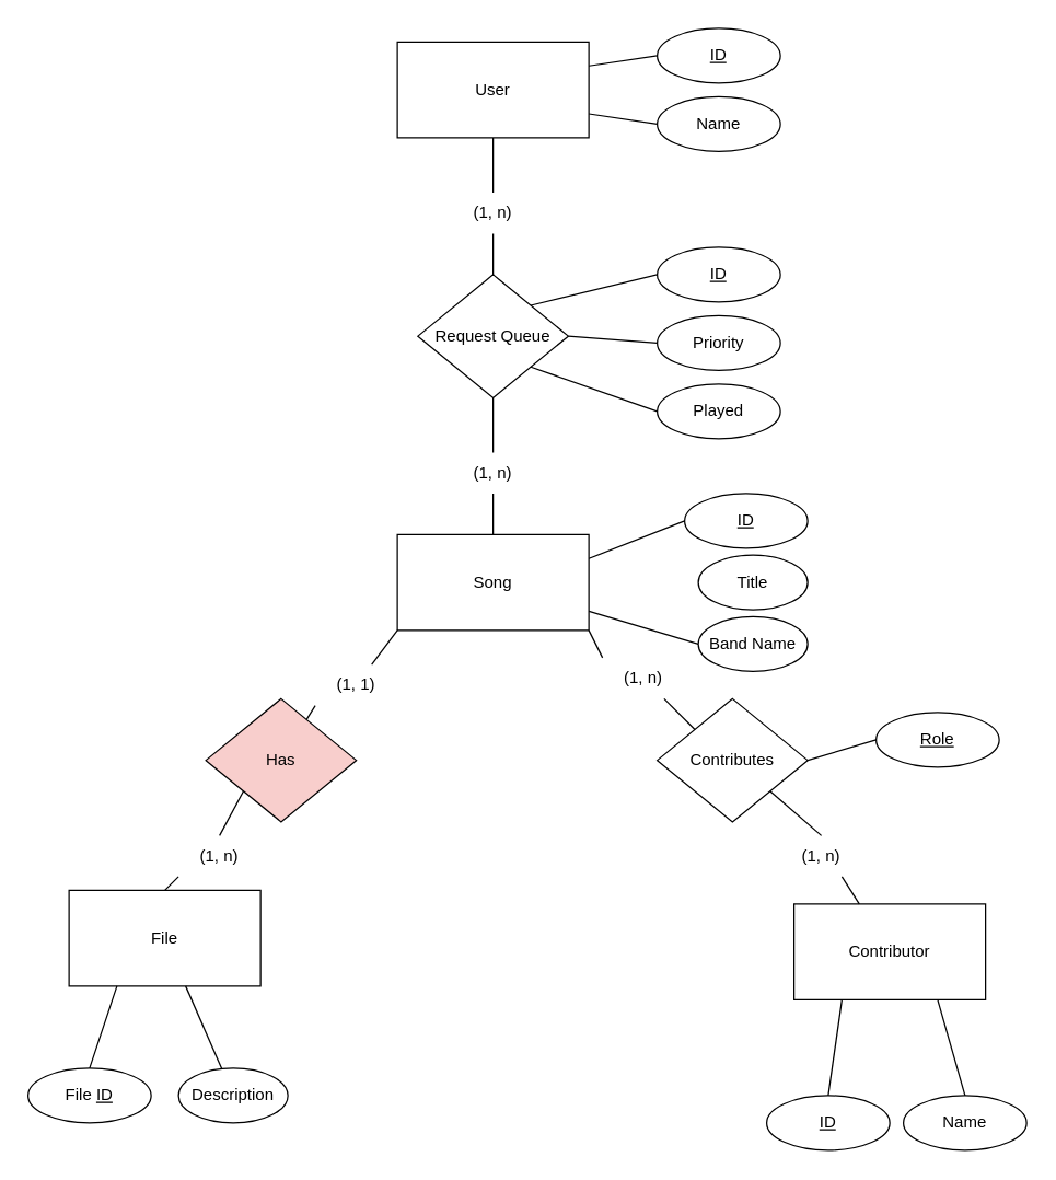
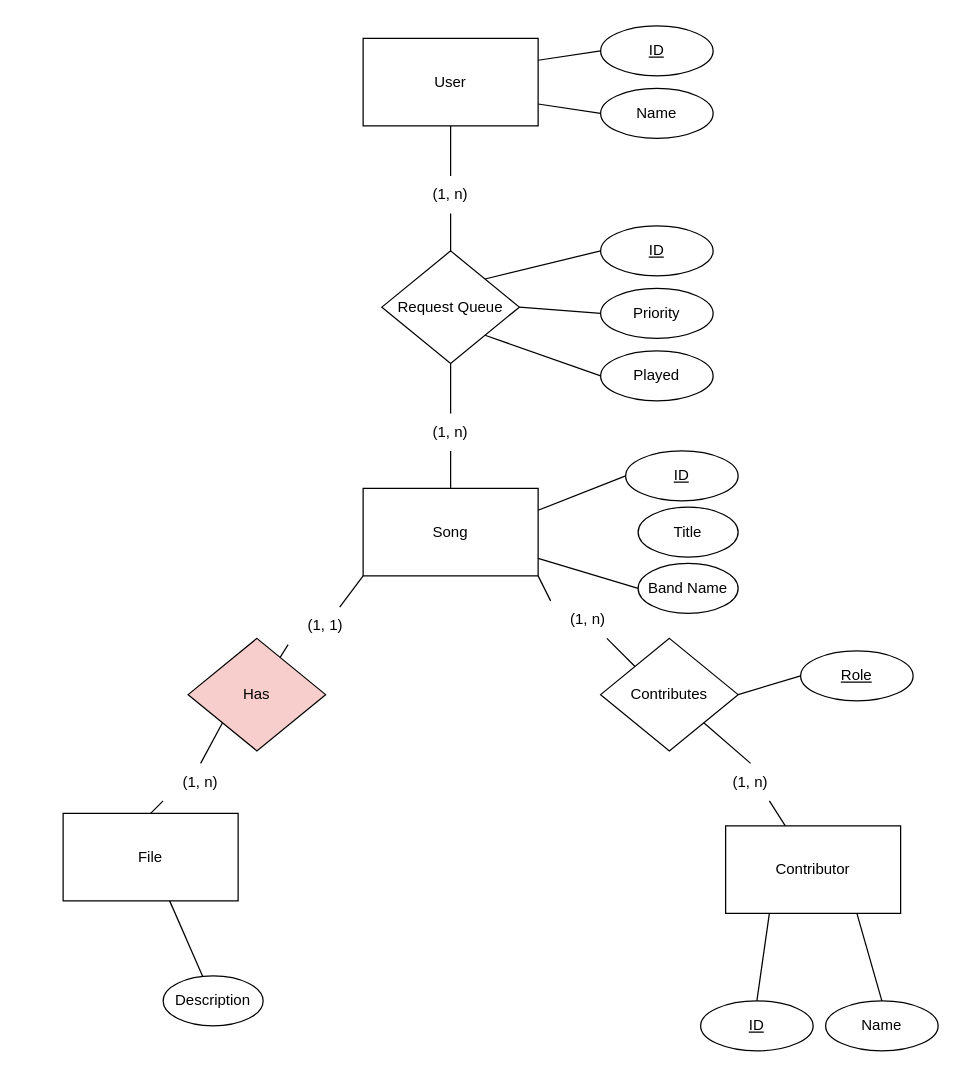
- <mxCell id="29" value="" style="endArrow=none;html=1;rounded=0;entryX=0.25;entryY=1;entryDx=0;entryDy=0;exitX=0.5;exitY=0;exitDx=0;exitDy=0;" parent="1" source="27" target="19" edge="1"><mxGeometry width="50" height="50" relative="1" as="geometry"><mxPoint x="360" y="640" as="sourcePoint" /><mxPoint x="410" y="590" as="targetPoint" /></mxGeometry></mxCell>
- <mxCell id="27" value="File &lt;u&gt;ID&lt;/u&gt;" style="ellipse;whiteSpace=wrap;html=1;" parent="1" vertex="1"><mxGeometry x="20" y="780" width="90" height="40" as="geometry" /></mxCell>
